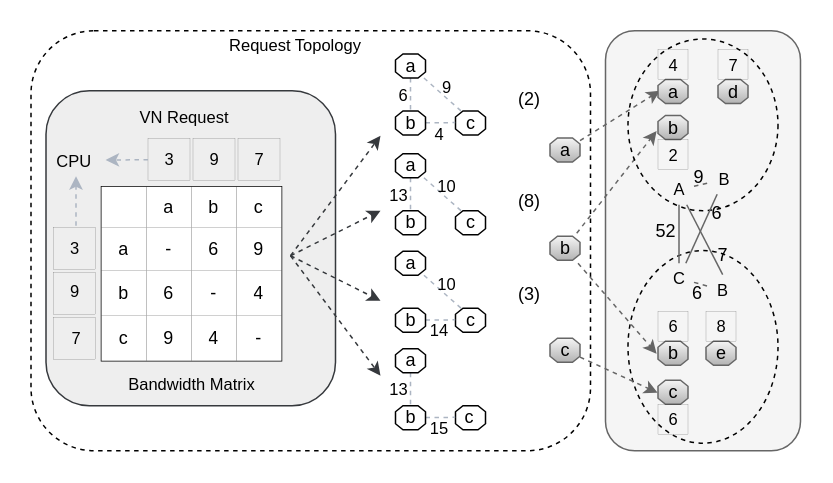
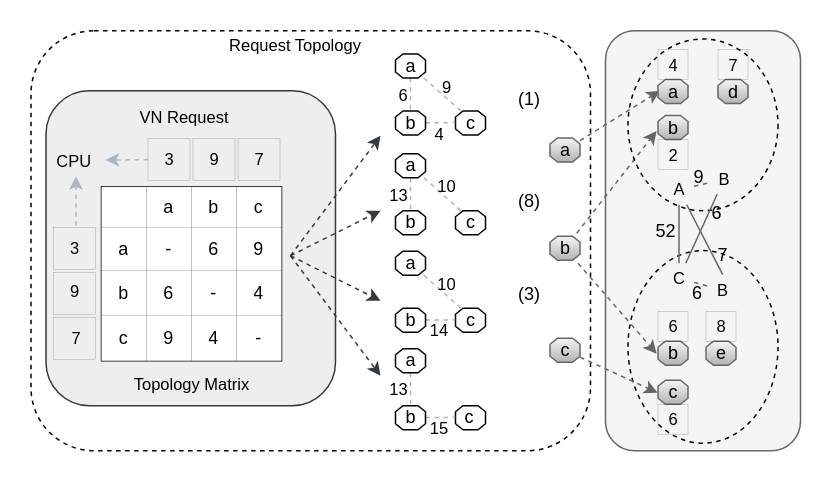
- <mxCell id="37" value="(2)" style="text;html=1;align=center;verticalAlign=middle;resizable=0;points=[];autosize=1;strokeColor=none;fillColor=none;" parent="1" vertex="1"><mxGeometry x="337" y="56" width="30" height="20" as="geometry" /></mxCell>
+ <mxCell id="37" value="(1)" style="text;html=1;align=center;verticalAlign=middle;resizable=0;points=[];autosize=1;strokeColor=none;fillColor=none;" parent="1" vertex="1"><mxGeometry x="337" y="56" width="30" height="20" as="geometry" /></mxCell>
- <mxCell id="98" value="Bandwidth Matrix" style="text;html=1;align=center;verticalAlign=middle;resizable=0;points=[];autosize=1;strokeColor=none;fillColor=none;fontSize=11;fontFamily=Helvetica;" parent="1" vertex="1"><mxGeometry x="71.5" y="246" width="110" height="20" as="geometry" /></mxCell>
+ <mxCell id="98" value="Topology Matrix" style="text;html=1;align=center;verticalAlign=middle;resizable=0;points=[];autosize=1;strokeColor=none;fillColor=none;fontSize=11;fontFamily=Helvetica;" parent="1" vertex="1"><mxGeometry x="71.5" y="246" width="110" height="20" as="geometry" /></mxCell>
